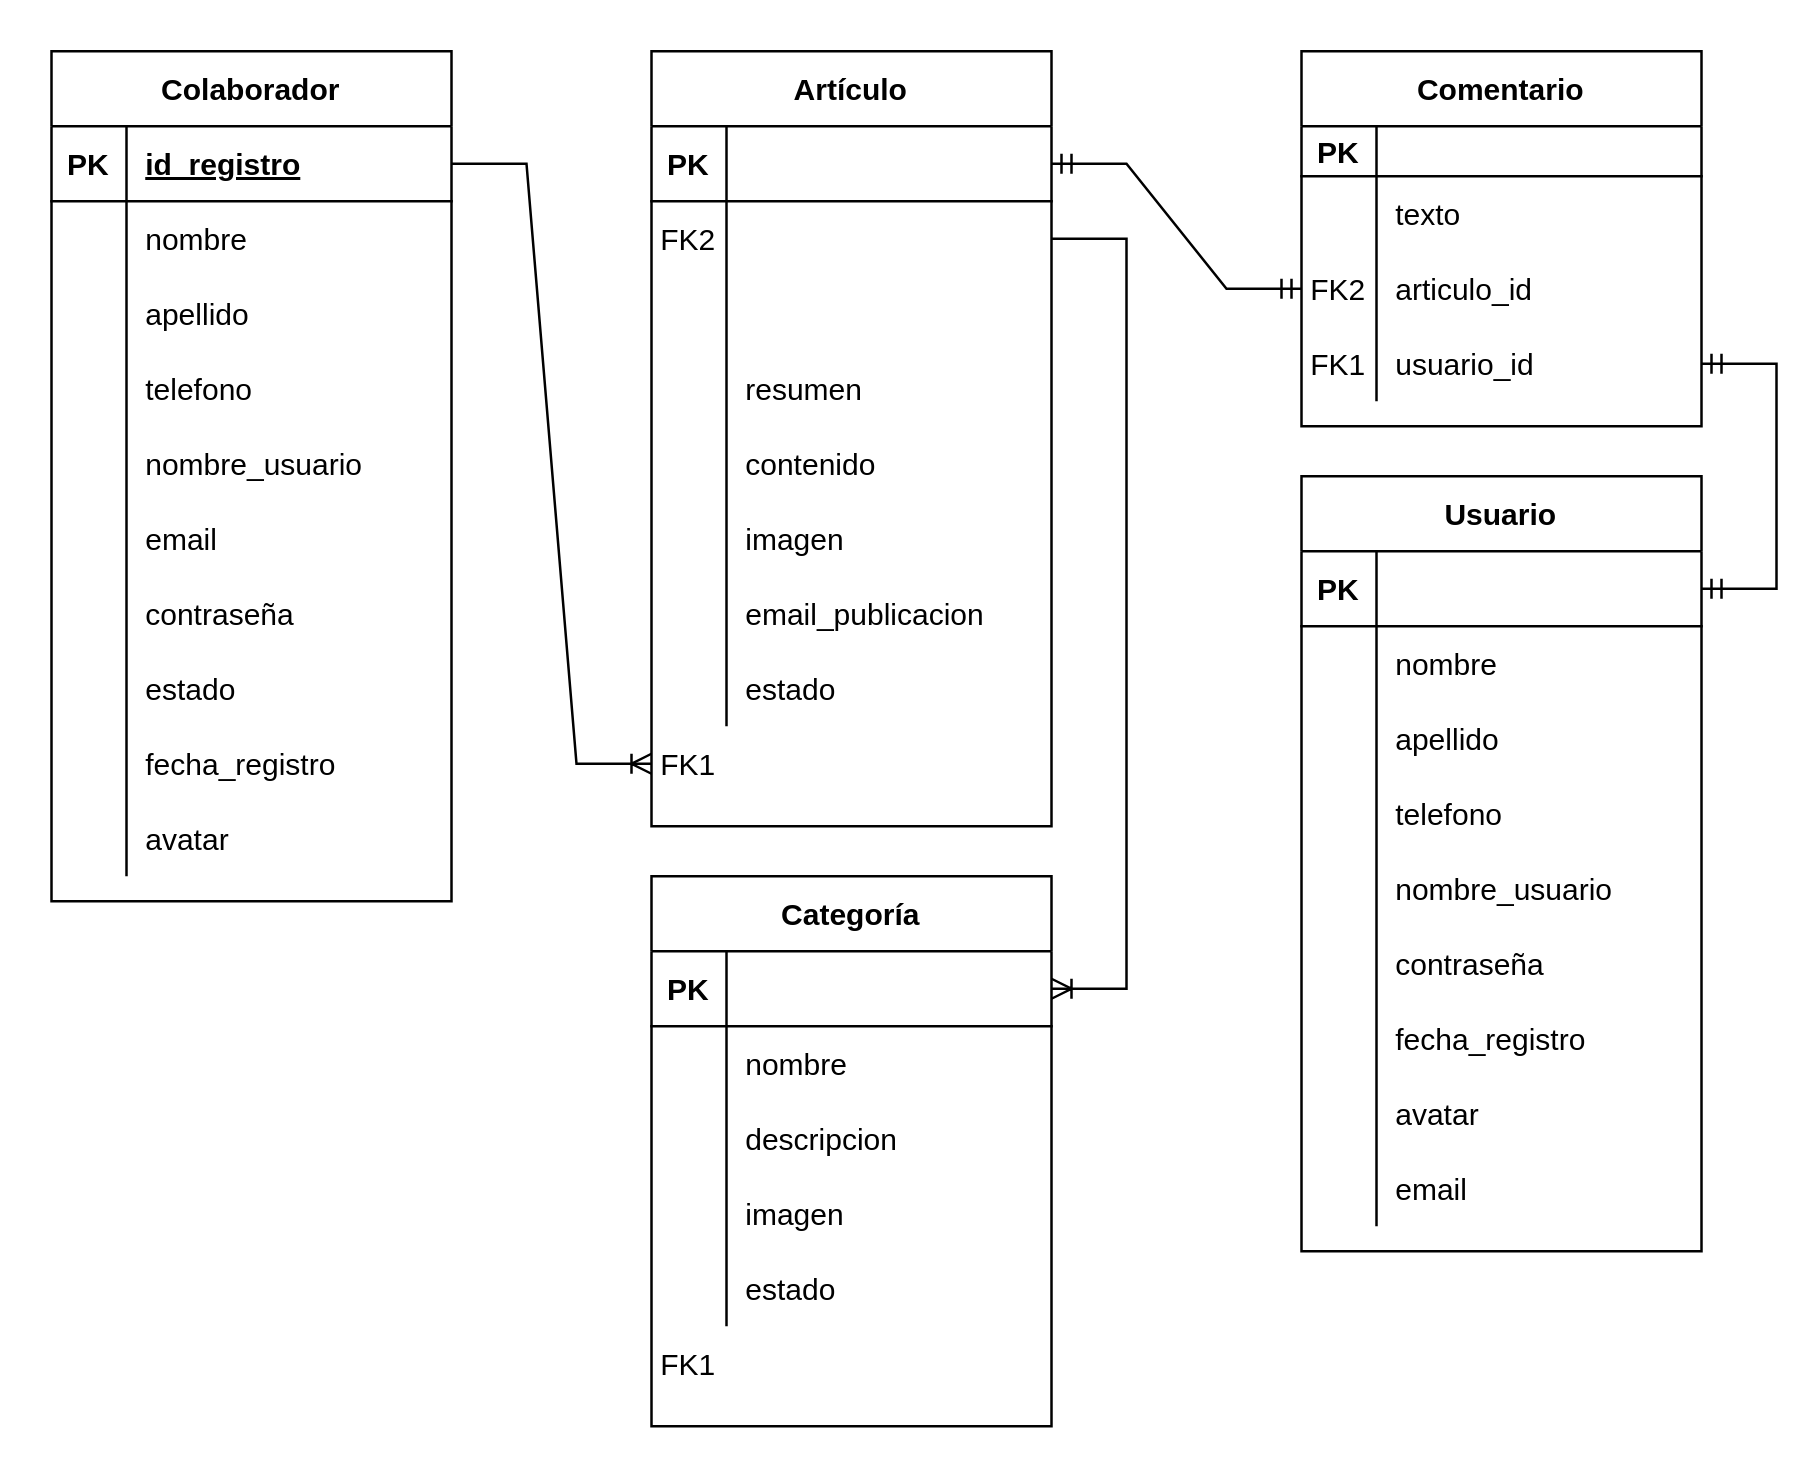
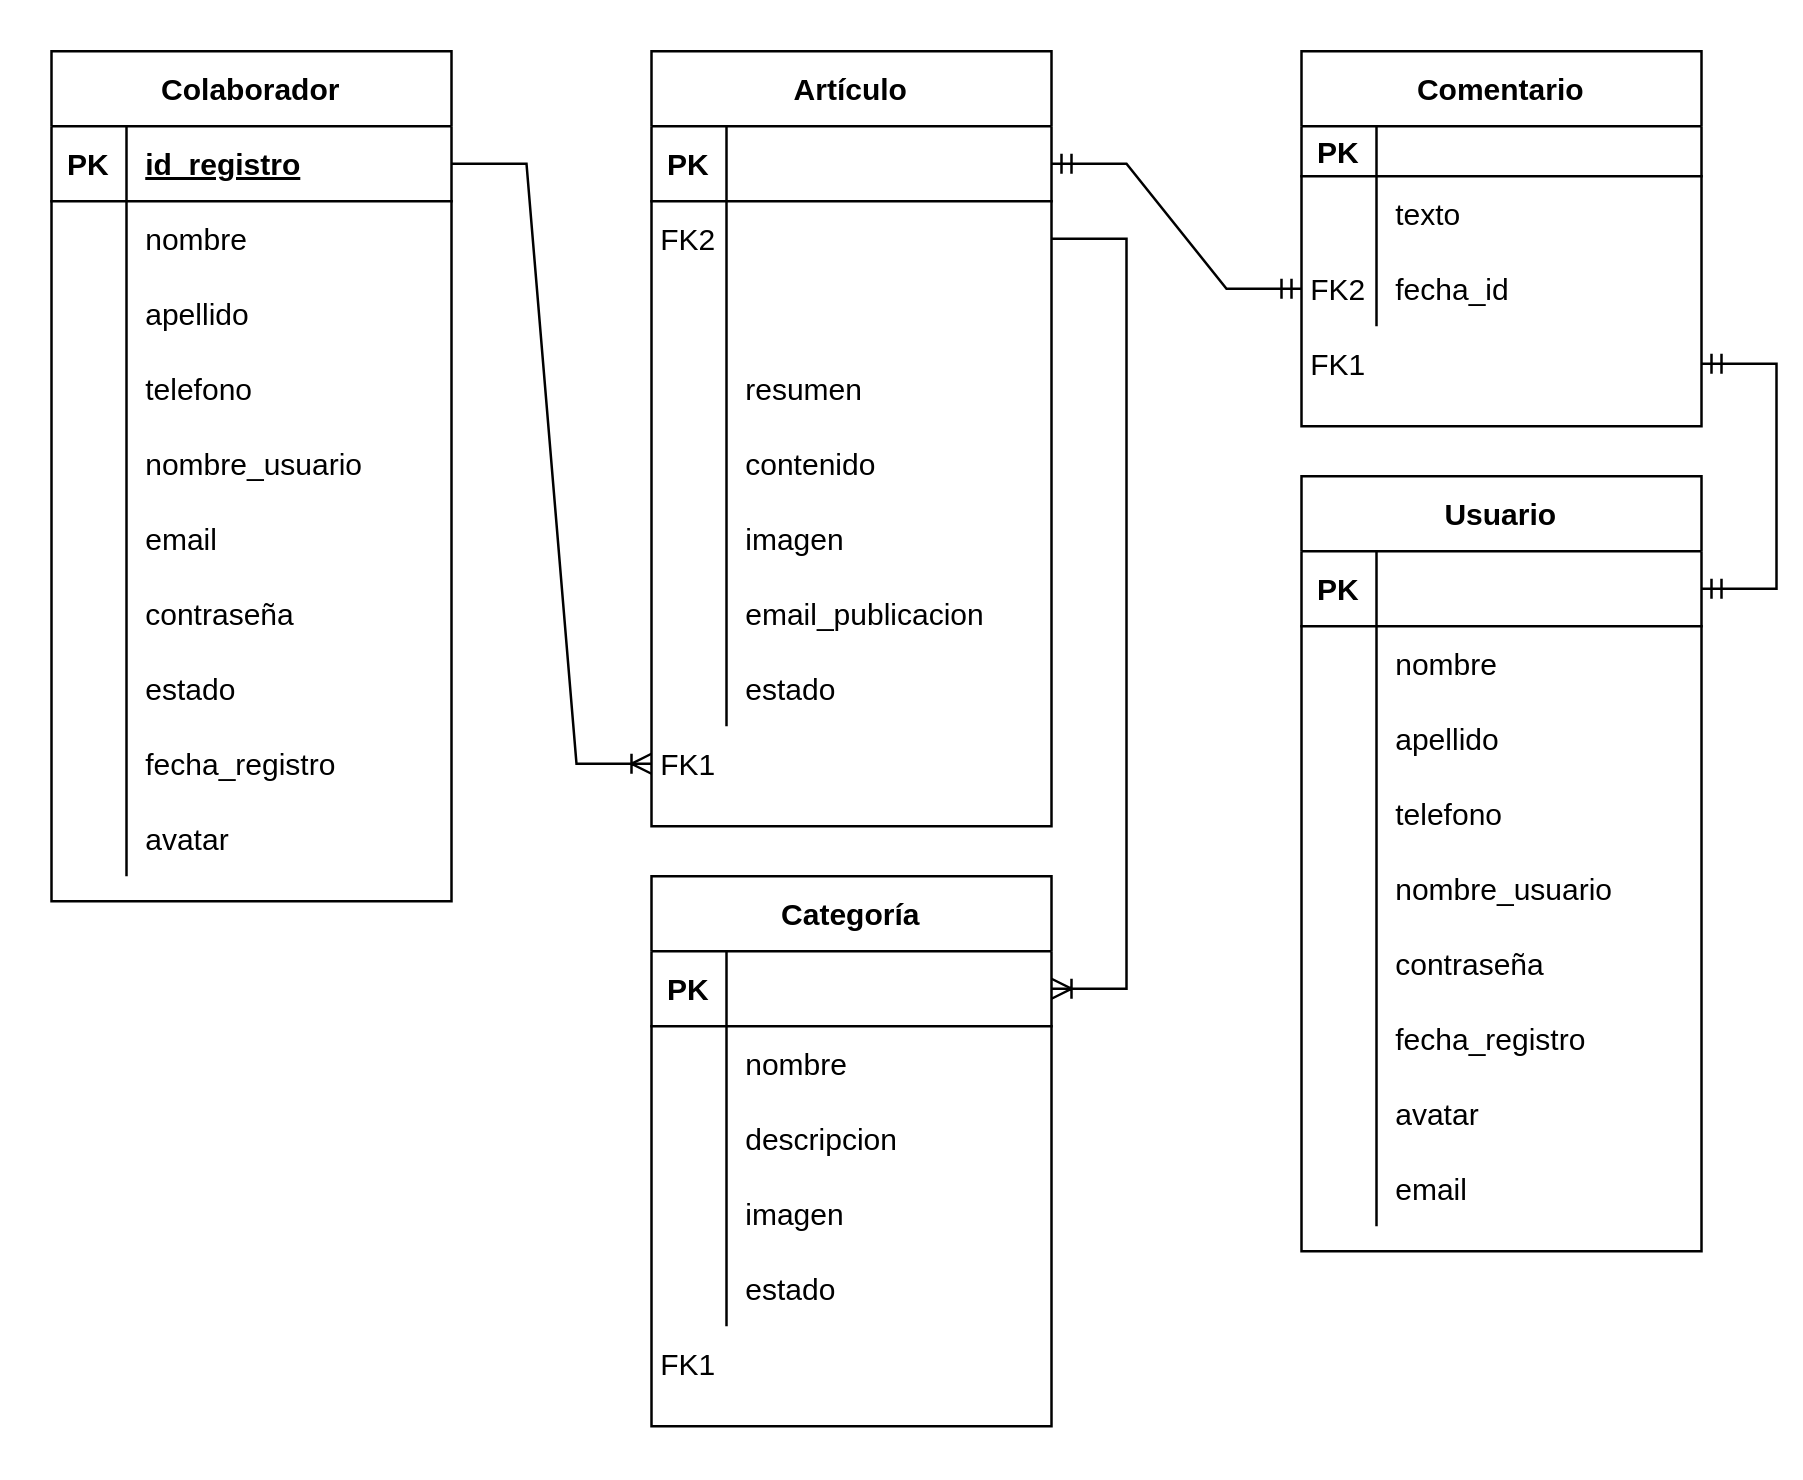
- <mxCell id="109" value="articulo_id" style="shape=partialRectangle;overflow=hidden;connectable=0;fillColor=none;top=0;left=0;bottom=0;right=0;align=left;spacingLeft=6;" parent="107" vertex="1"><mxGeometry x="30" width="130" height="30" as="geometry"><mxRectangle width="130" height="30" as="alternateBounds" /></mxGeometry></mxCell>
+ <mxCell id="109" value="fecha_id" style="shape=partialRectangle;overflow=hidden;connectable=0;fillColor=none;top=0;left=0;bottom=0;right=0;align=left;spacingLeft=6;" parent="107" vertex="1"><mxGeometry x="30" width="130" height="30" as="geometry"><mxRectangle width="130" height="30" as="alternateBounds" /></mxGeometry></mxCell>
- <mxCell id="112" value="usuario_id" style="shape=partialRectangle;overflow=hidden;connectable=0;fillColor=none;top=0;left=0;bottom=0;right=0;align=left;spacingLeft=6;" parent="110" vertex="1"><mxGeometry x="30" width="130" height="30" as="geometry"><mxRectangle width="130" height="30" as="alternateBounds" /></mxGeometry></mxCell>
